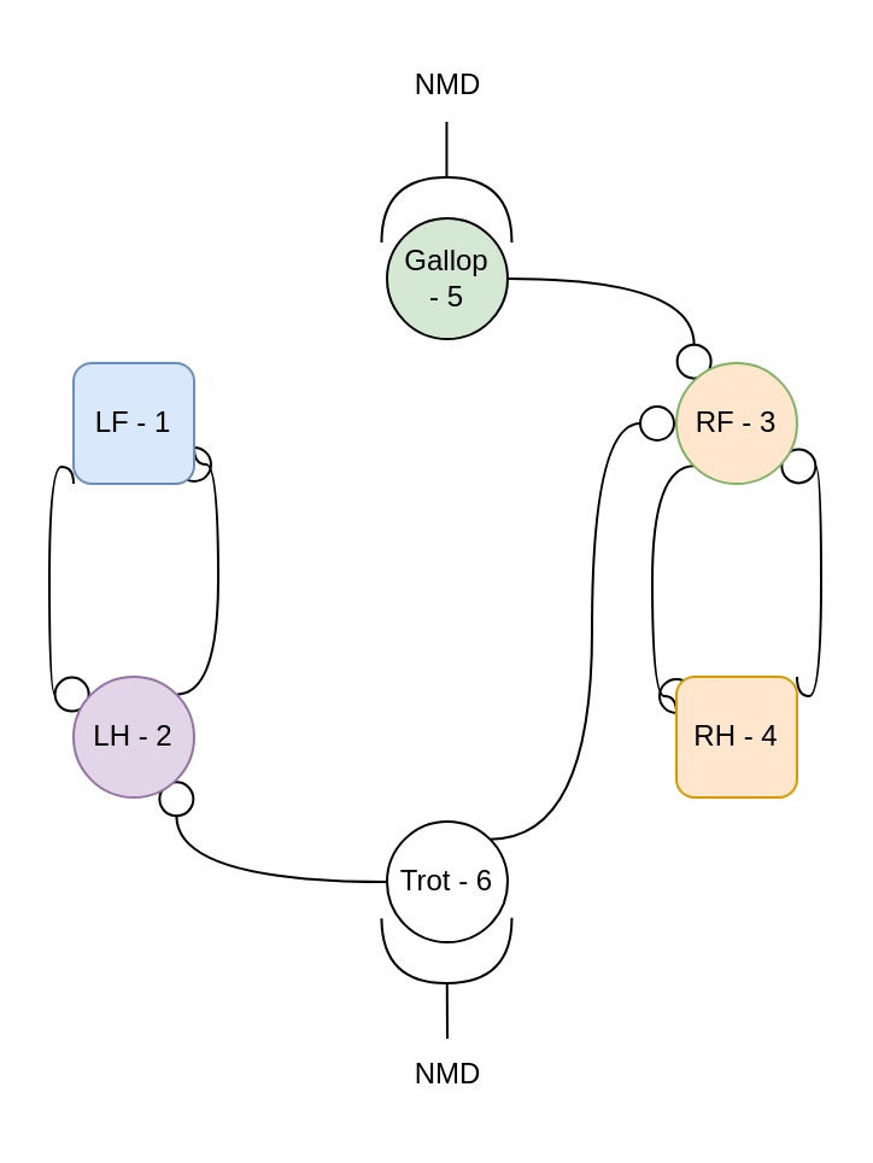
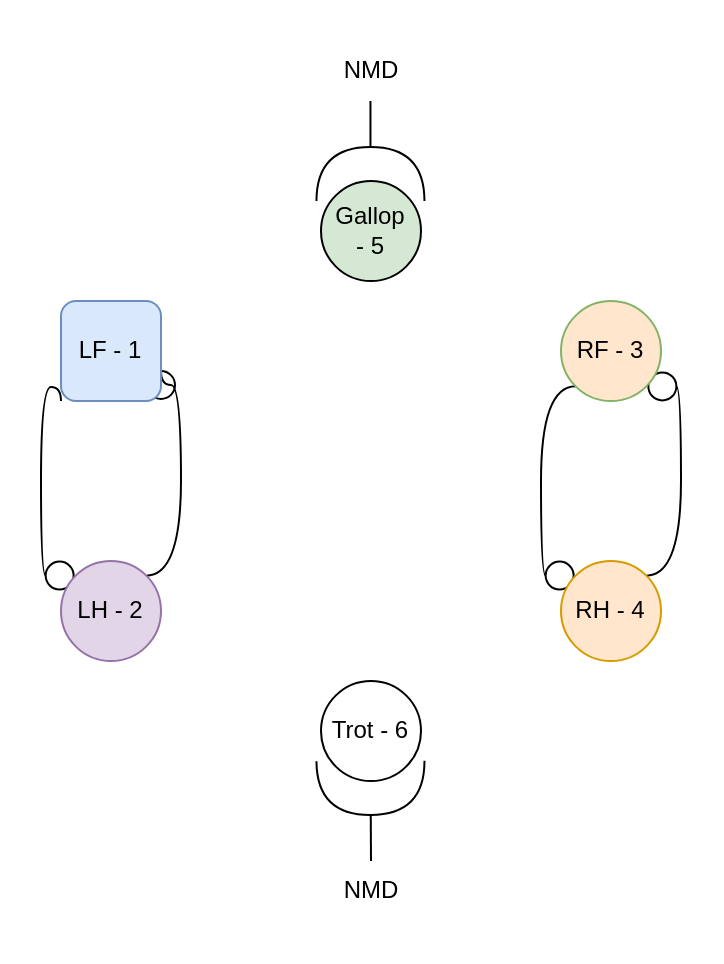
- <mxCell id="6" style="edgeStyle=orthogonalEdgeStyle;orthogonalLoop=1;jettySize=auto;html=1;exitX=1;exitY=0.5;exitDx=0;exitDy=0;entryX=0;entryY=0;entryDx=0;entryDy=0;curved=1;endArrow=circle;endFill=0;" parent="1" source="7" target="13" edge="1"><mxGeometry relative="1" as="geometry" /></mxCell>
- <mxCell id="9" style="edgeStyle=orthogonalEdgeStyle;orthogonalLoop=1;jettySize=auto;html=1;exitX=1;exitY=0;exitDx=0;exitDy=0;entryX=0;entryY=0.5;entryDx=0;entryDy=0;curved=1;endArrow=circle;endFill=0;" parent="1" source="10" target="13" edge="1"><mxGeometry relative="1" as="geometry" /></mxCell>
- <mxCell id="5" value="RH - 4" style="whiteSpace=wrap;html=1;aspect=fixed;fillColor=#ffe6cc;strokeColor=#d79b00;rounded=1;" parent="1" vertex="1"><mxGeometry x="280" y="280" width="50" height="50" as="geometry" /></mxCell>
+ <mxCell id="5" value="RH - 4" style="ellipse;whiteSpace=wrap;html=1;aspect=fixed;fillColor=#ffe6cc;strokeColor=#d79b00;" parent="1" vertex="1"><mxGeometry x="280" y="280" width="50" height="50" as="geometry" /></mxCell>
- <mxCell id="8" style="edgeStyle=orthogonalEdgeStyle;orthogonalLoop=1;jettySize=auto;html=1;exitX=0;exitY=0.5;exitDx=0;exitDy=0;entryX=1;entryY=1;entryDx=0;entryDy=0;curved=1;endArrow=circle;endFill=0;" parent="1" source="10" target="15" edge="1"><mxGeometry relative="1" as="geometry" /></mxCell>
